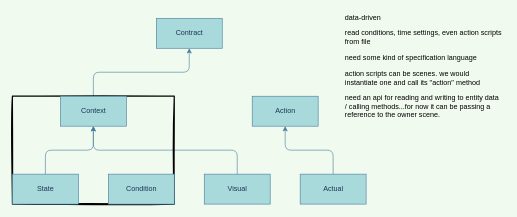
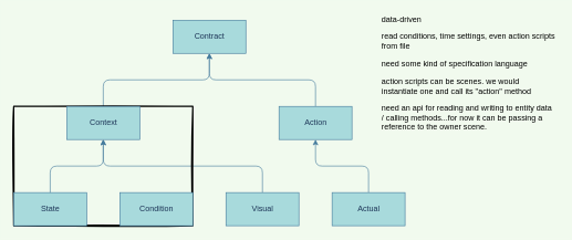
+ <mxCell id="3" style="edgeStyle=orthogonalEdgeStyle;orthogonalLoop=1;jettySize=auto;html=1;exitX=0.5;exitY=0;exitDx=0;exitDy=0;entryX=0.5;entryY=1;entryDx=0;entryDy=0;labelBackgroundColor=#F1FAEE;strokeColor=#457B9D;fontColor=#1D3557;" edge="1" parent="1" source="4" target="5"><mxGeometry relative="1" as="geometry"><mxPoint x="250" y="70" as="targetPoint" /></mxGeometry></mxCell>
